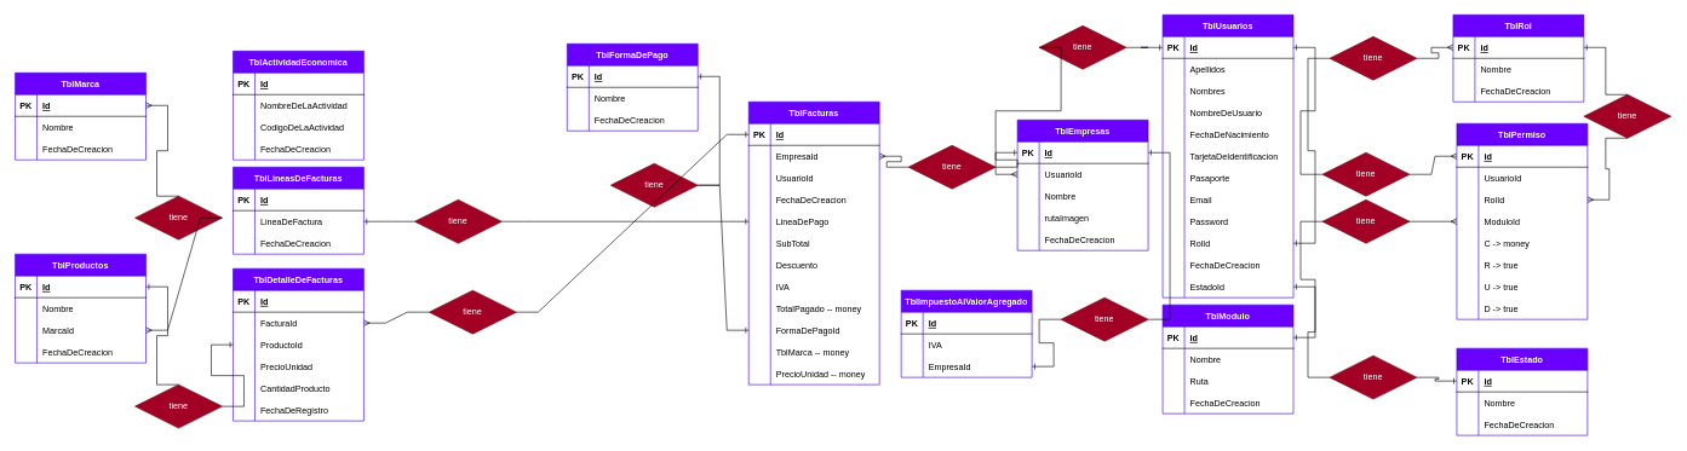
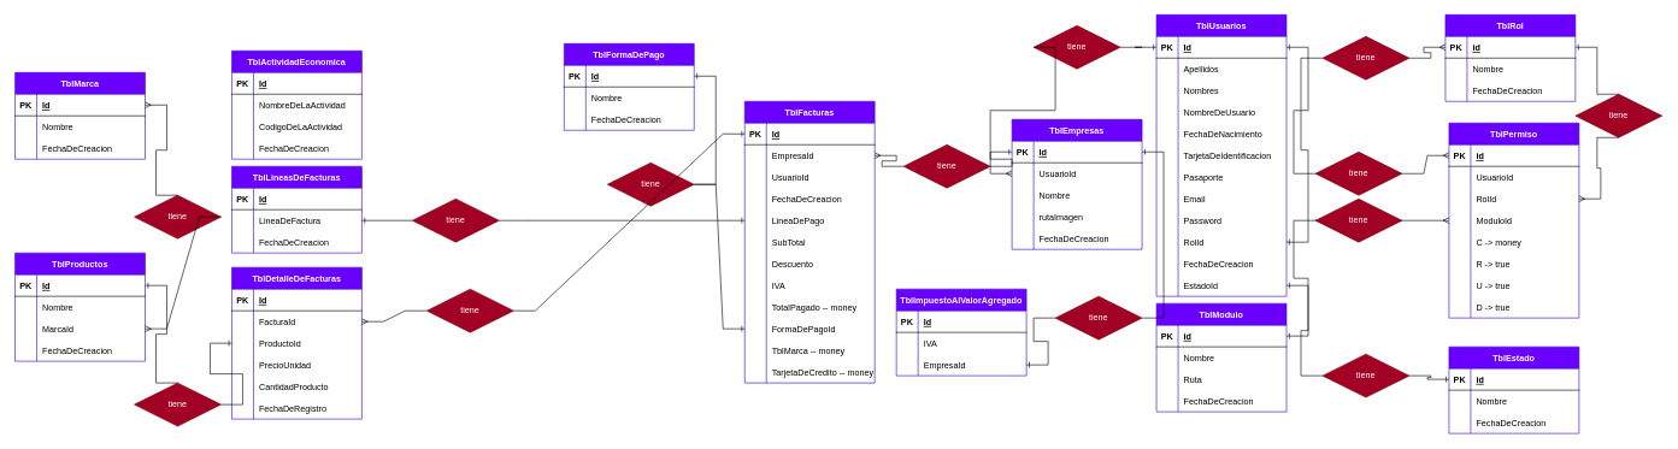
- <mxCell id="101" value="PrecioUnidad -- money" style="shape=partialRectangle;connectable=0;fillColor=none;top=0;left=0;bottom=0;right=0;align=left;spacingLeft=6;overflow=hidden;" parent="99" vertex="1"><mxGeometry x="30" width="150" height="30" as="geometry"><mxRectangle width="150" height="30" as="alternateBounds" /></mxGeometry></mxCell>
+ <mxCell id="101" value="TarjetaDeCredito -- money" style="shape=partialRectangle;connectable=0;fillColor=none;top=0;left=0;bottom=0;right=0;align=left;spacingLeft=6;overflow=hidden;" parent="99" vertex="1"><mxGeometry x="30" width="150" height="30" as="geometry"><mxRectangle width="150" height="30" as="alternateBounds" /></mxGeometry></mxCell>
